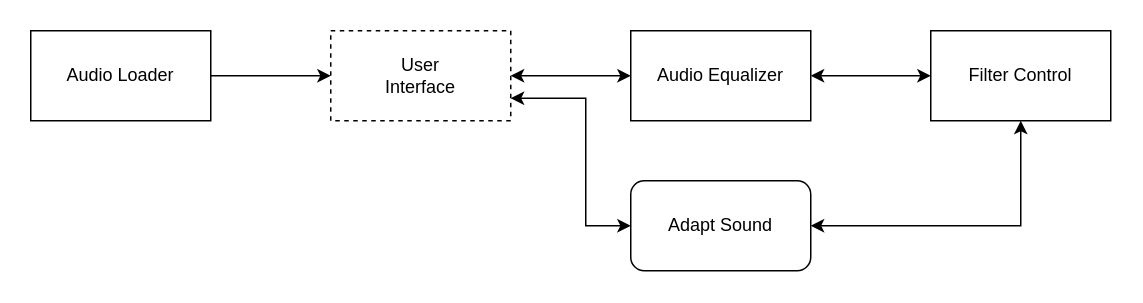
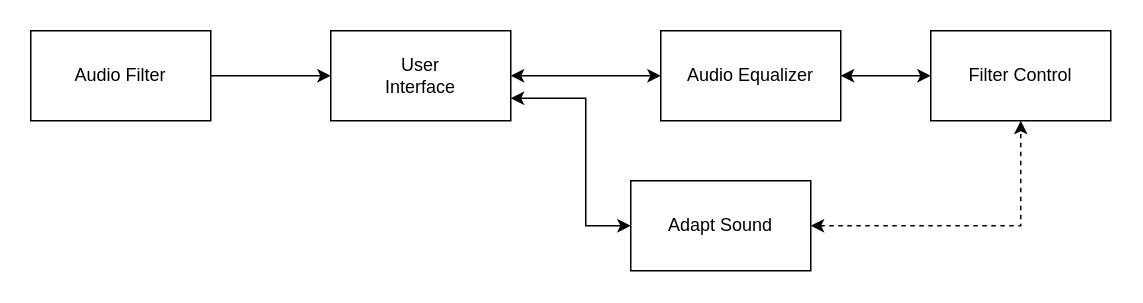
- <mxCell id="11" value="Audio Loader" style="rounded=0;whiteSpace=wrap;html=1;" vertex="1" parent="1"><mxGeometry x="20" y="20" width="120" height="60" as="geometry" /></mxCell>
+ <mxCell id="11" value="Audio Filter" style="rounded=0;whiteSpace=wrap;html=1;" vertex="1" parent="1"><mxGeometry x="20" y="20" width="120" height="60" as="geometry" /></mxCell>
- <mxCell id="2" value="User&lt;br&gt;Interface" style="rounded=0;whiteSpace=wrap;html=1;dashed=1;" vertex="1" parent="1"><mxGeometry x="220" y="20" width="120" height="60" as="geometry" /></mxCell>
+ <mxCell id="2" value="User&lt;br&gt;Interface" style="rounded=0;whiteSpace=wrap;html=1;" vertex="1" parent="1"><mxGeometry x="220" y="20" width="120" height="60" as="geometry" /></mxCell>
- <mxCell id="3" value="Audio Equalizer" style="rounded=0;whiteSpace=wrap;html=1;" vertex="1" parent="1"><mxGeometry x="420" y="20" width="120" height="60" as="geometry" /></mxCell>
+ <mxCell id="3" value="Audio Equalizer" style="rounded=0;whiteSpace=wrap;html=1;" vertex="1" parent="1"><mxGeometry x="440" y="20" width="120" height="60" as="geometry" /></mxCell>
- <mxCell id="5" value="Adapt Sound" style="whiteSpace=wrap;html=1;rounded=1;" vertex="1" parent="1"><mxGeometry x="420" y="120" width="120" height="60" as="geometry" /></mxCell>
+ <mxCell id="5" value="Adapt Sound" style="rounded=0;whiteSpace=wrap;html=1;" vertex="1" parent="1"><mxGeometry x="420" y="120" width="120" height="60" as="geometry" /></mxCell>
- <mxCell id="6" value="" style="endArrow=classic;startArrow=classic;html=1;rounded=0;entryX=0.5;entryY=1;entryDx=0;entryDy=0;exitX=1;exitY=0.5;exitDx=0;exitDy=0;" edge="1" parent="1" source="5" target="4"><mxGeometry width="50" height="50" relative="1" as="geometry"><mxPoint x="540" y="170" as="sourcePoint" /><mxPoint x="590" y="120" as="targetPoint" /><Array as="points"><mxPoint x="680" y="150" /></Array></mxGeometry></mxCell>
+ <mxCell id="6" value="" style="endArrow=classic;startArrow=classic;html=1;rounded=0;entryX=0.5;entryY=1;entryDx=0;entryDy=0;exitX=1;exitY=0.5;exitDx=0;exitDy=0;dashed=1;" edge="1" parent="1" source="5" target="4"><mxGeometry width="50" height="50" relative="1" as="geometry"><mxPoint x="540" y="170" as="sourcePoint" /><mxPoint x="590" y="120" as="targetPoint" /><Array as="points"><mxPoint x="680" y="150" /></Array></mxGeometry></mxCell>
